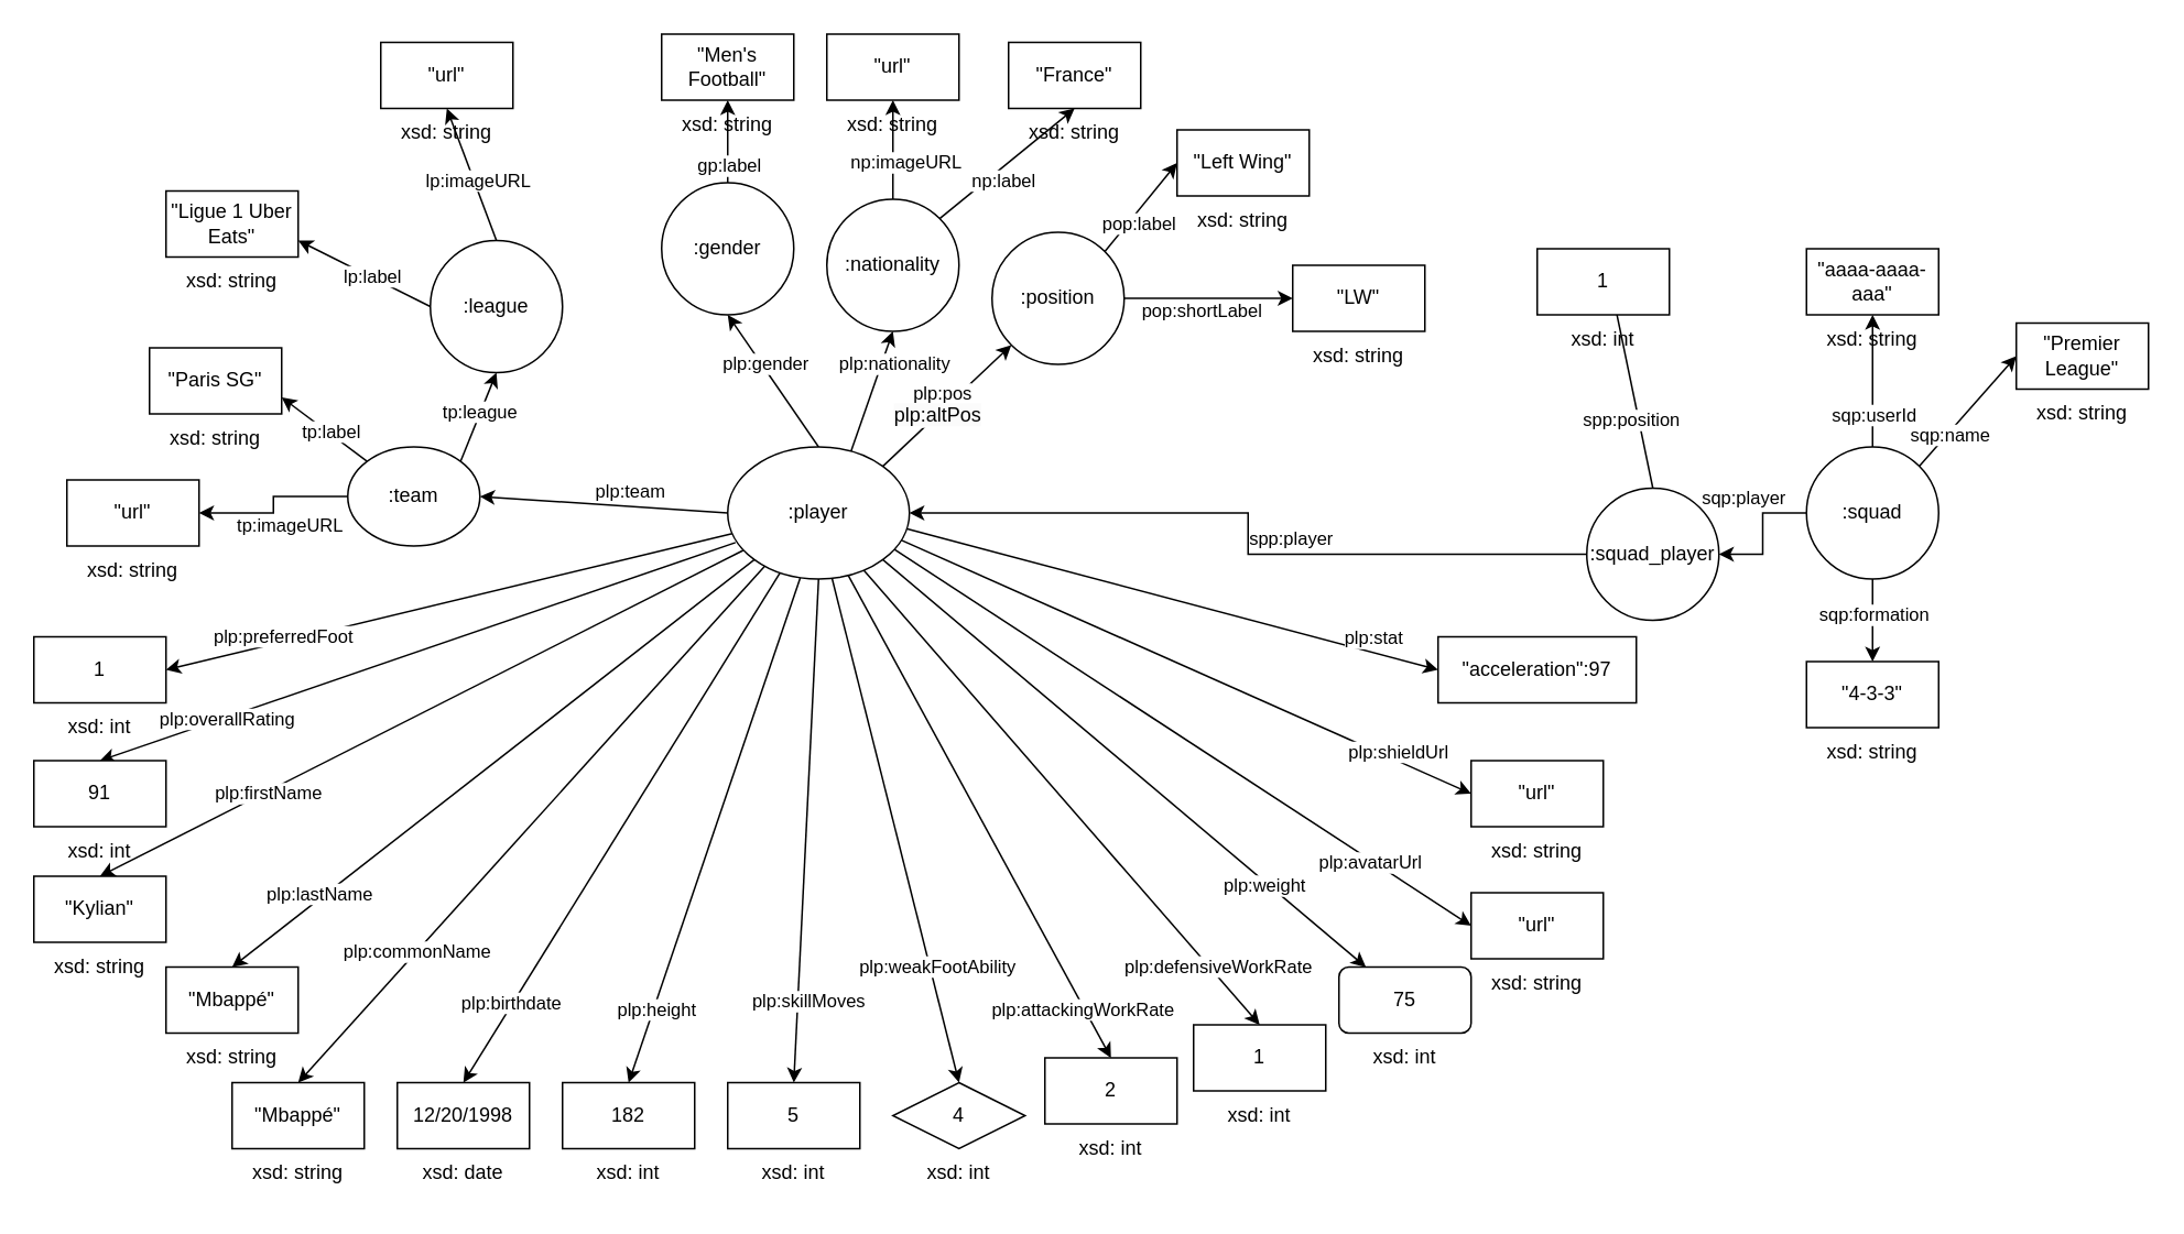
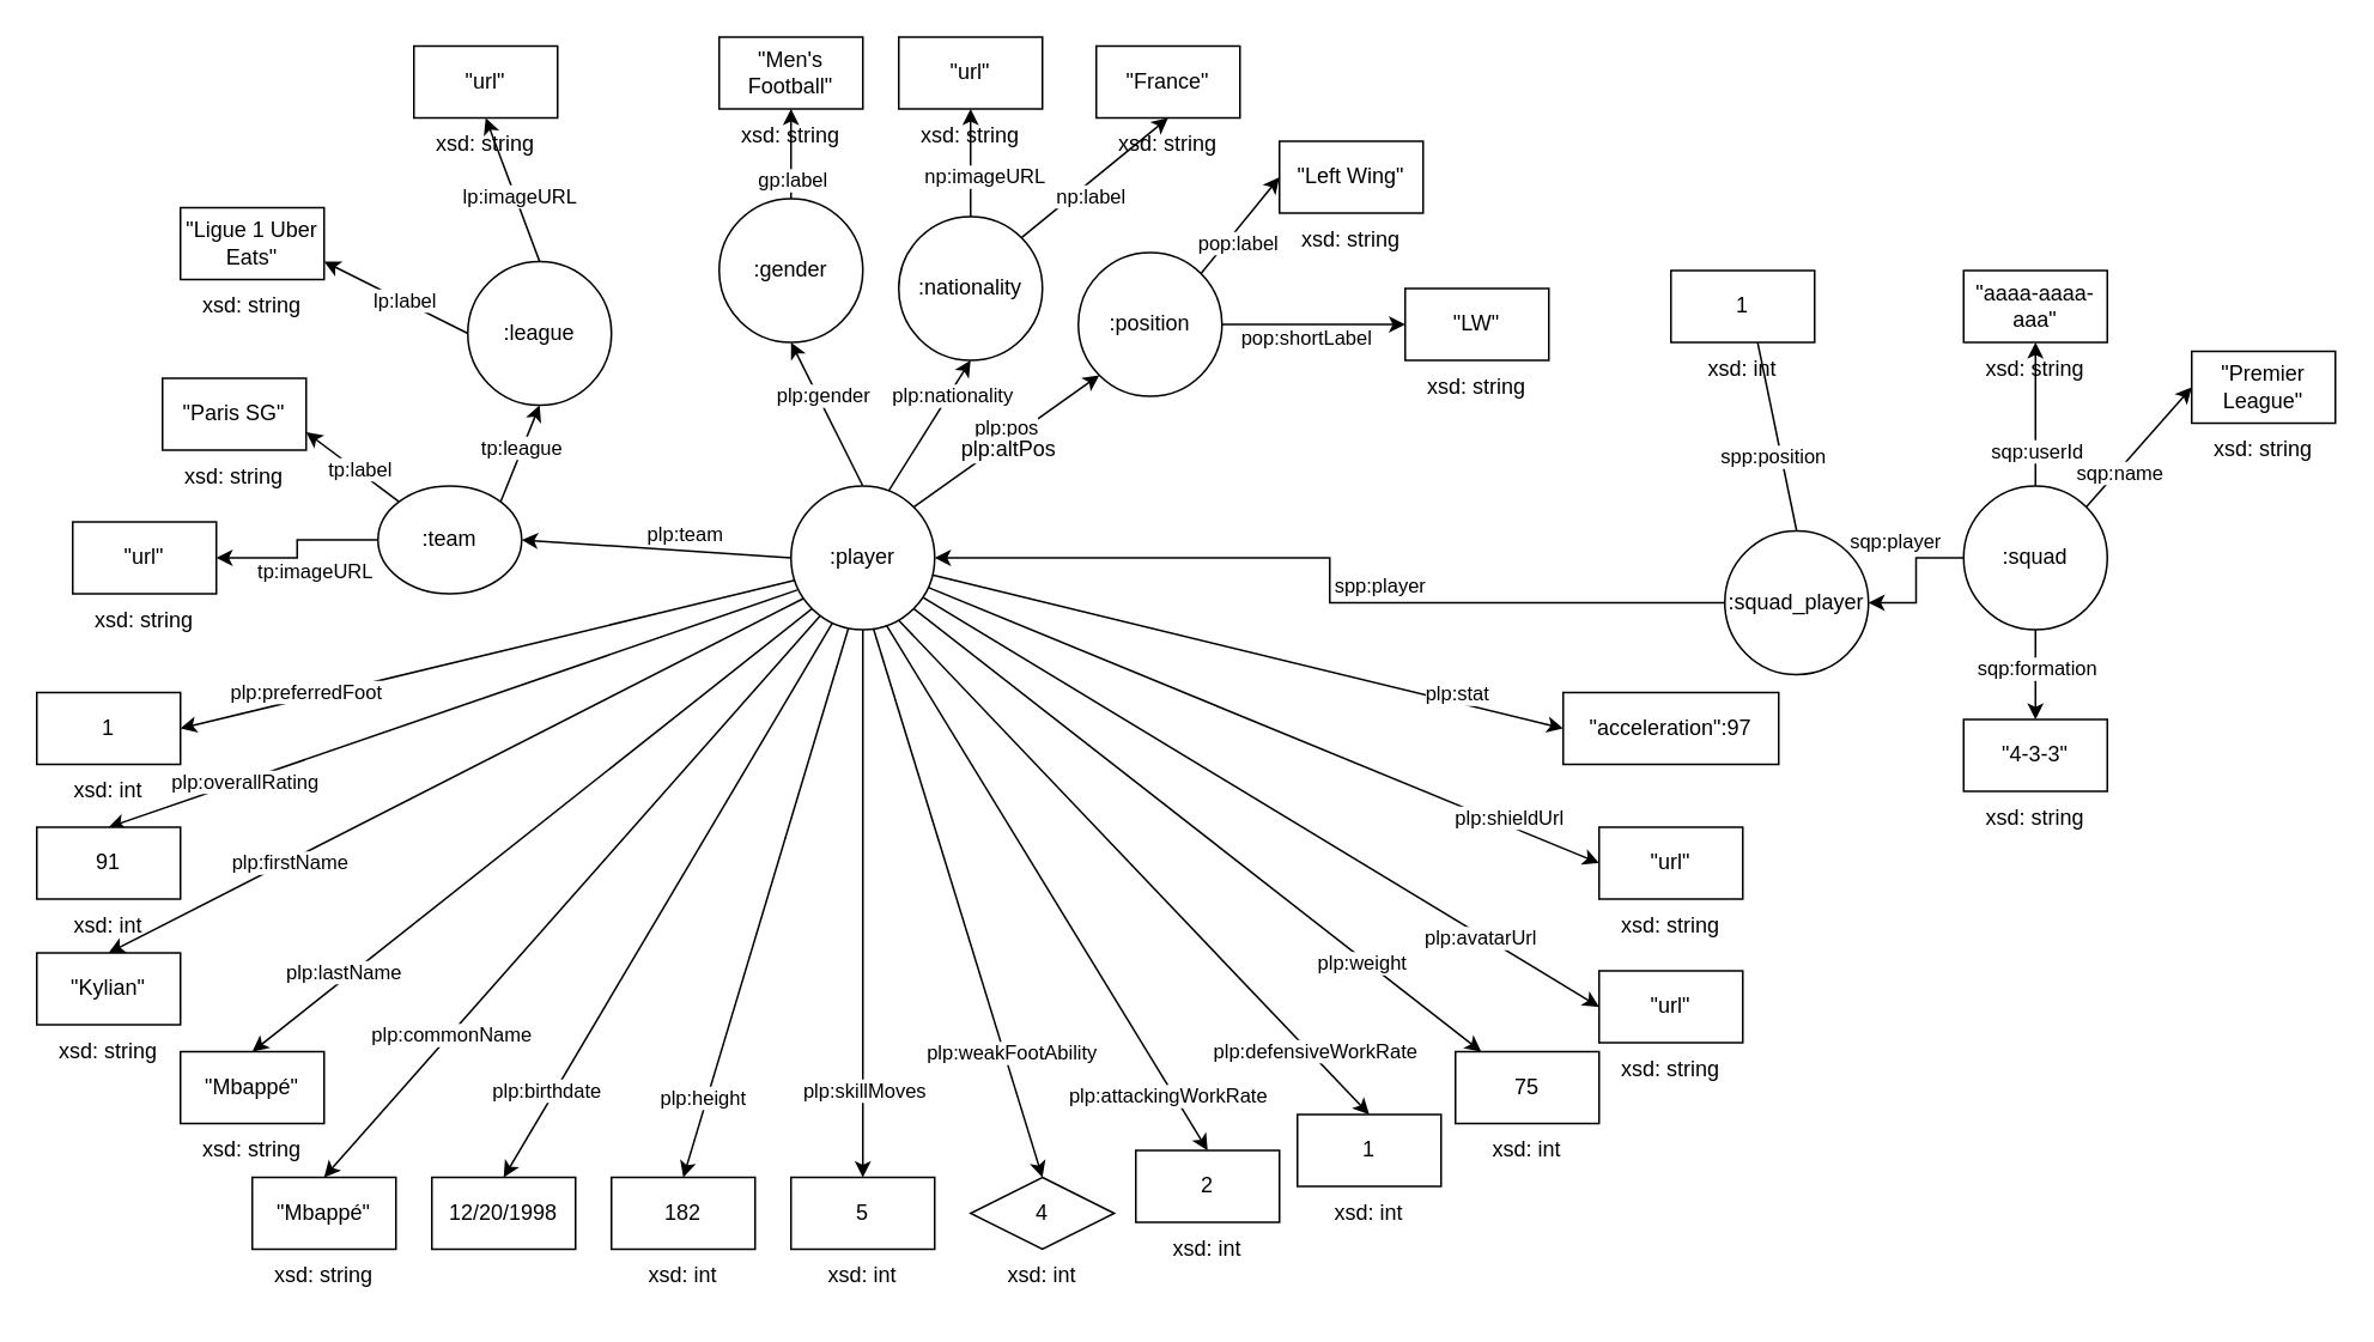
- <mxCell id="29" value=":player" style="ellipse;whiteSpace=wrap;html=1;aspect=fixed;" parent="1" vertex="1"><mxGeometry x="440" y="270" width="110" height="80" as="geometry" /></mxCell>
+ <mxCell id="29" value=":player" style="ellipse;whiteSpace=wrap;html=1;aspect=fixed;" parent="1" vertex="1"><mxGeometry x="440" y="270" width="80" height="80" as="geometry" /></mxCell>
- <mxCell id="126" value="75" style="whiteSpace=wrap;html=1;rounded=1;" parent="1" vertex="1"><mxGeometry x="810" y="585" width="80" height="40" as="geometry" /></mxCell>
+ <mxCell id="126" value="75" style="rounded=0;whiteSpace=wrap;html=1;" parent="1" vertex="1"><mxGeometry x="810" y="585" width="80" height="40" as="geometry" /></mxCell>
- <mxCell id="60" value="xsd: date" style="text;html=1;align=center;verticalAlign=middle;whiteSpace=wrap;rounded=0;" parent="1" vertex="1"><mxGeometry x="250" y="695" width="60" height="30" as="geometry" /></mxCell>
